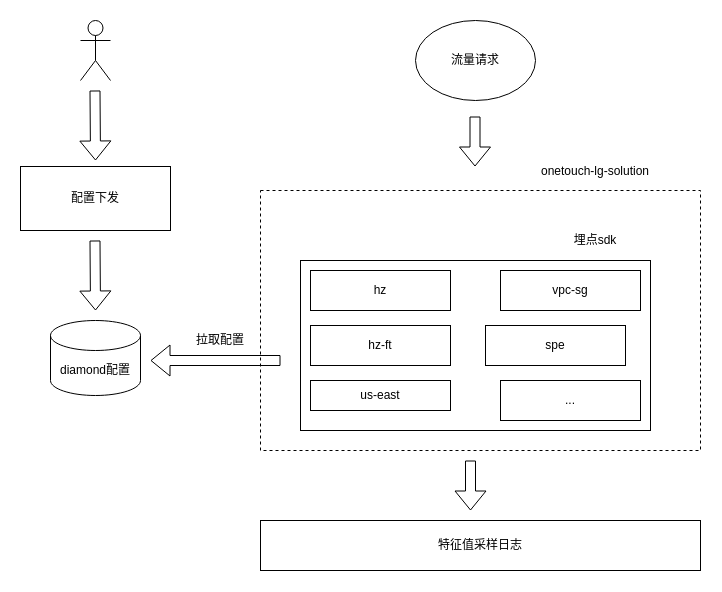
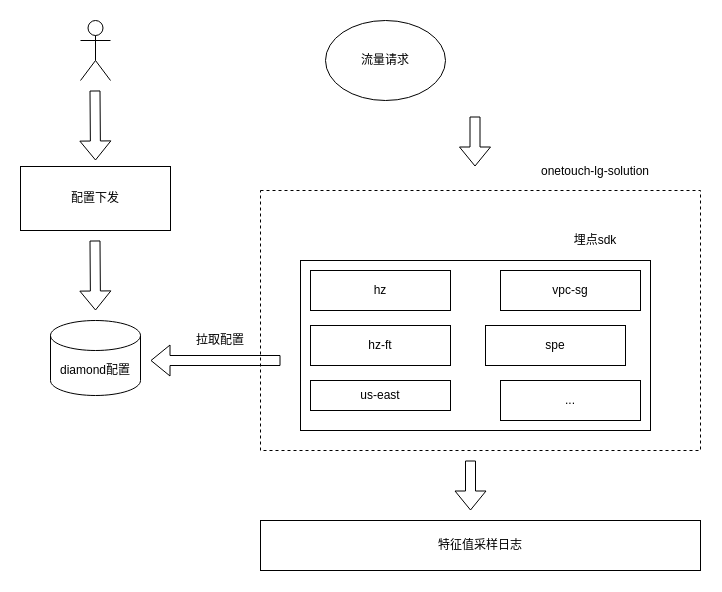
- <mxCell id="4" value="流量请求" style="ellipse;whiteSpace=wrap;html=1;fillColor=none;" vertex="1" parent="1"><mxGeometry x="415" y="20" width="120" height="80" as="geometry" /></mxCell>
+ <mxCell id="4" value="流量请求" style="ellipse;whiteSpace=wrap;html=1;fillColor=none;" vertex="1" parent="1"><mxGeometry x="325" y="20" width="120" height="80" as="geometry" /></mxCell>
